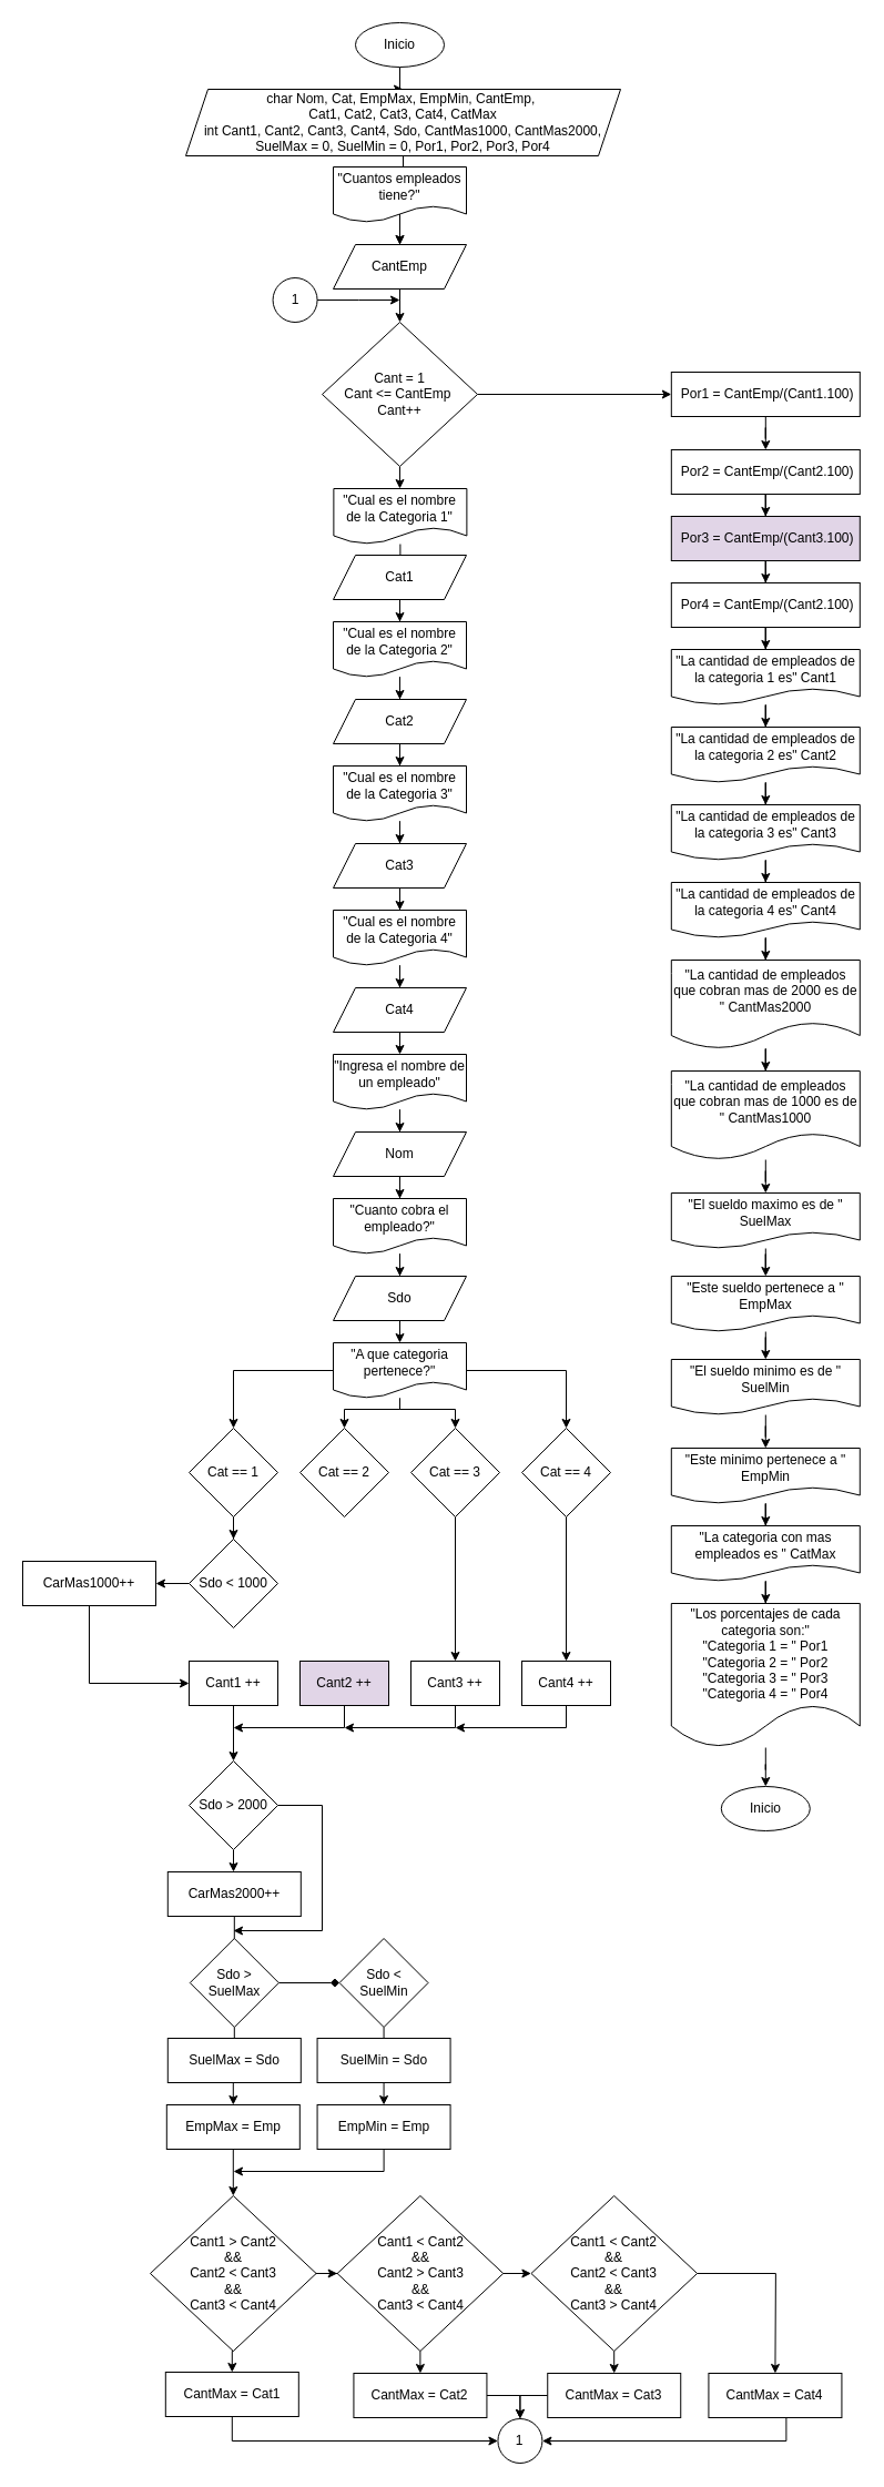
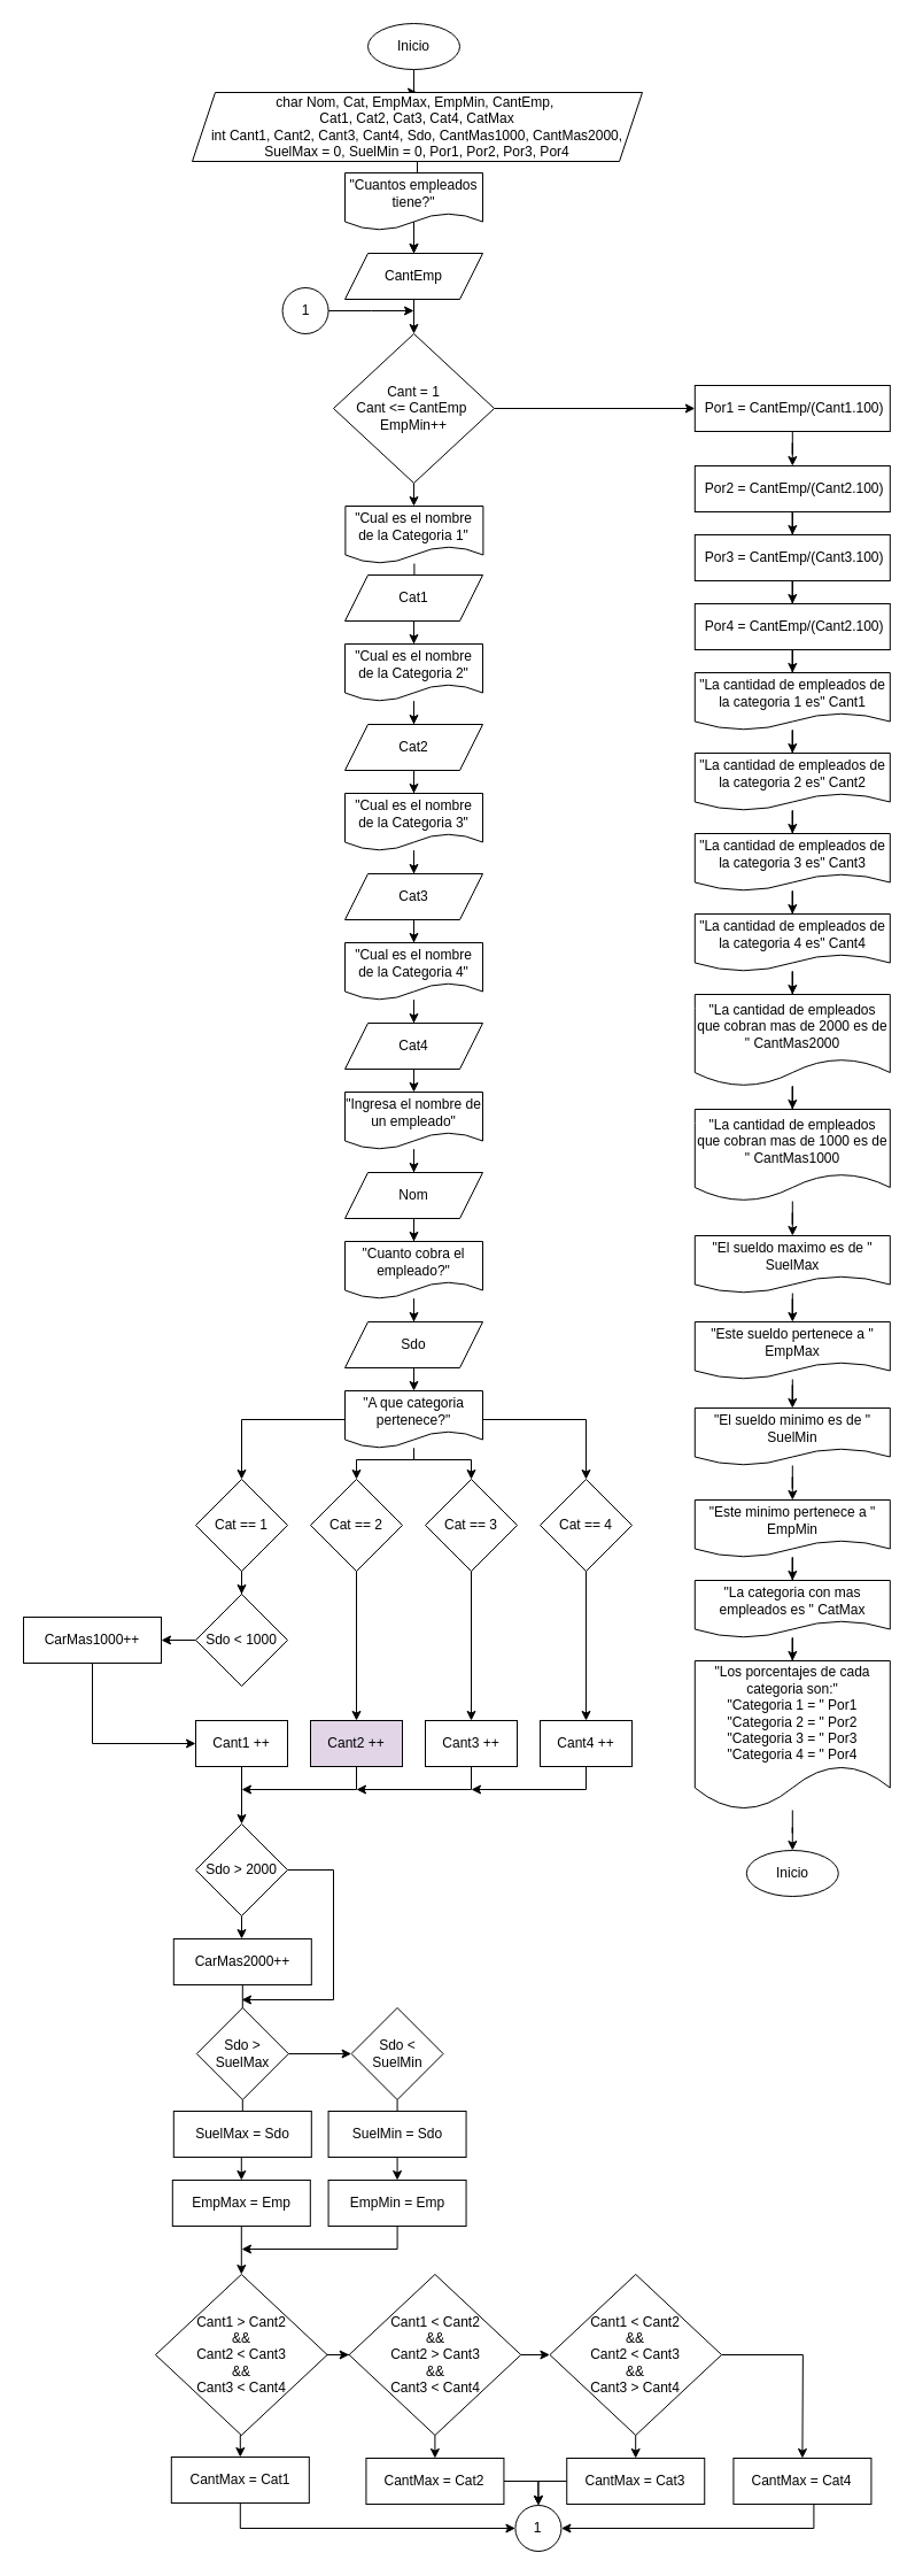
- <mxCell id="90" value="Cant = 1&lt;br&gt;Cant &amp;lt;= CantEmp&amp;nbsp;&lt;br&gt;Cant++" style="rhombus;whiteSpace=wrap;html=1;" parent="1" vertex="1"><mxGeometry x="290" y="290" width="140" height="130" as="geometry" /></mxCell>
+ <mxCell id="90" value="Cant = 1&lt;br&gt;Cant &amp;lt;= CantEmp&amp;nbsp;&lt;br&gt;EmpMin++" style="rhombus;whiteSpace=wrap;html=1;" parent="1" vertex="1"><mxGeometry x="290" y="290" width="140" height="130" as="geometry" /></mxCell>
- <mxCell id="103" value="&amp;nbsp;Por3 = CantEmp/(Cant3.100)" style="rounded=0;whiteSpace=wrap;html=1;fillColor=#e1d5e7;" parent="1" vertex="1"><mxGeometry x="604.81" y="465" width="170" height="40" as="geometry" /></mxCell>
+ <mxCell id="103" value="&amp;nbsp;Por3 = CantEmp/(Cant3.100)" style="rounded=0;whiteSpace=wrap;html=1;" parent="1" vertex="1"><mxGeometry x="604.81" y="465" width="170" height="40" as="geometry" /></mxCell>
+ <mxCell id="33" value="" style="edgeStyle=orthogonalEdgeStyle;rounded=0;orthogonalLoop=1;jettySize=auto;html=1;entryX=0.5;entryY=0;entryDx=0;entryDy=0;" parent="1" source="34" target="50" edge="1"><mxGeometry relative="1" as="geometry"><mxPoint x="310" y="1457" as="targetPoint" /></mxGeometry></mxCell>
- <mxCell id="61" value="" style="edgeStyle=orthogonalEdgeStyle;rounded=0;orthogonalLoop=1;jettySize=auto;html=1;endArrow=diamond;" edge="1" parent="1" source="62" target="65"><mxGeometry relative="1" as="geometry" /></mxCell>
+ <mxCell id="61" value="" style="edgeStyle=orthogonalEdgeStyle;rounded=0;orthogonalLoop=1;jettySize=auto;html=1;" edge="1" parent="1" source="62" target="65"><mxGeometry relative="1" as="geometry" /></mxCell>
